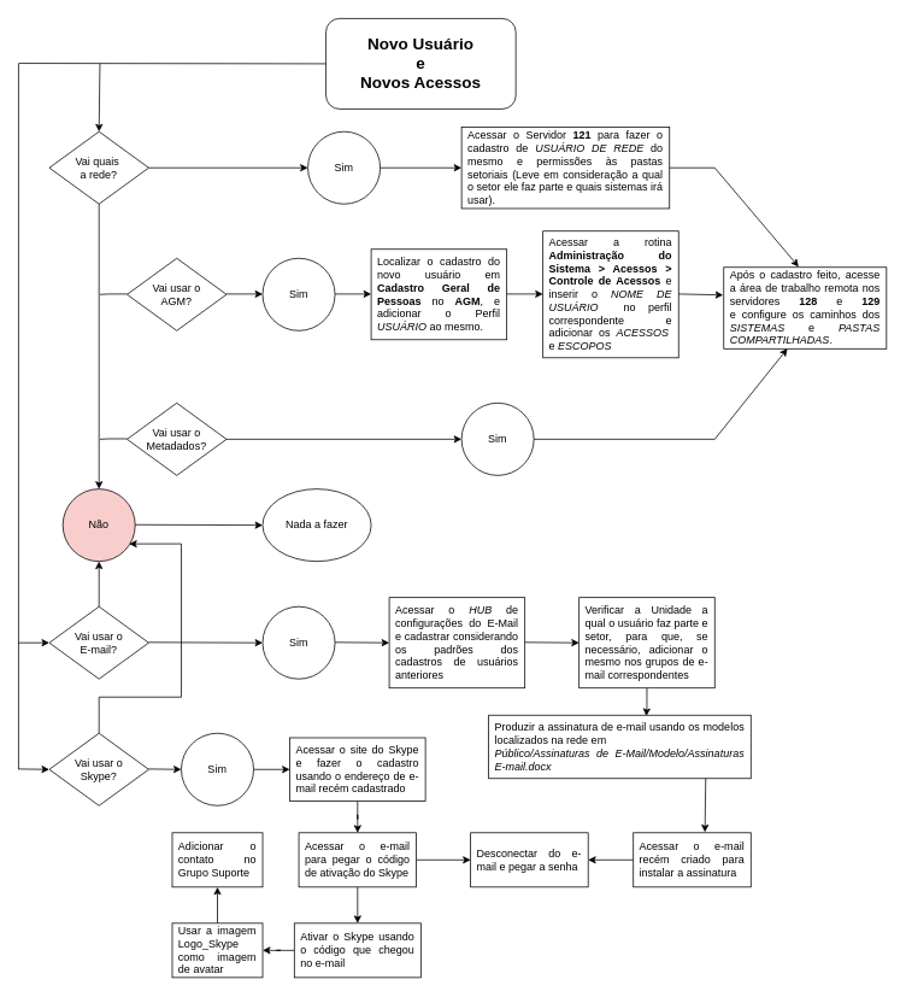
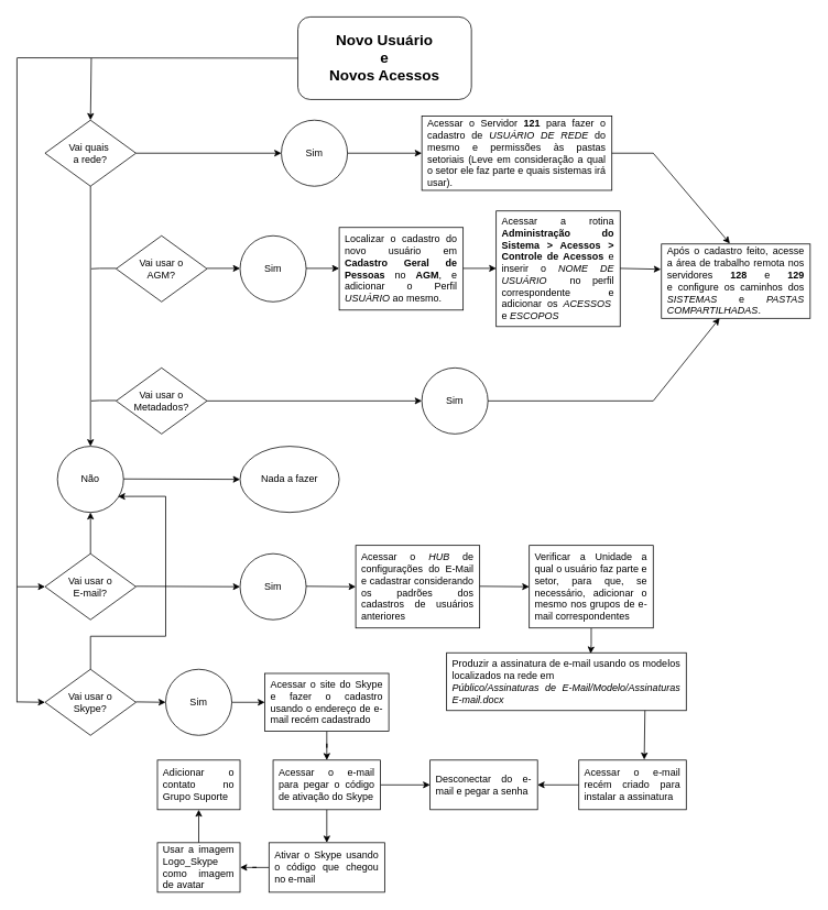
- <mxCell id="5" value="Não" style="ellipse;whiteSpace=wrap;html=1;aspect=fixed;fillColor=#f8cecc;" vertex="1" parent="1"><mxGeometry x="69" y="540" width="80" height="80" as="geometry" /></mxCell>
+ <mxCell id="5" value="Não" style="ellipse;whiteSpace=wrap;html=1;aspect=fixed;" vertex="1" parent="1"><mxGeometry x="69" y="540" width="80" height="80" as="geometry" /></mxCell>
